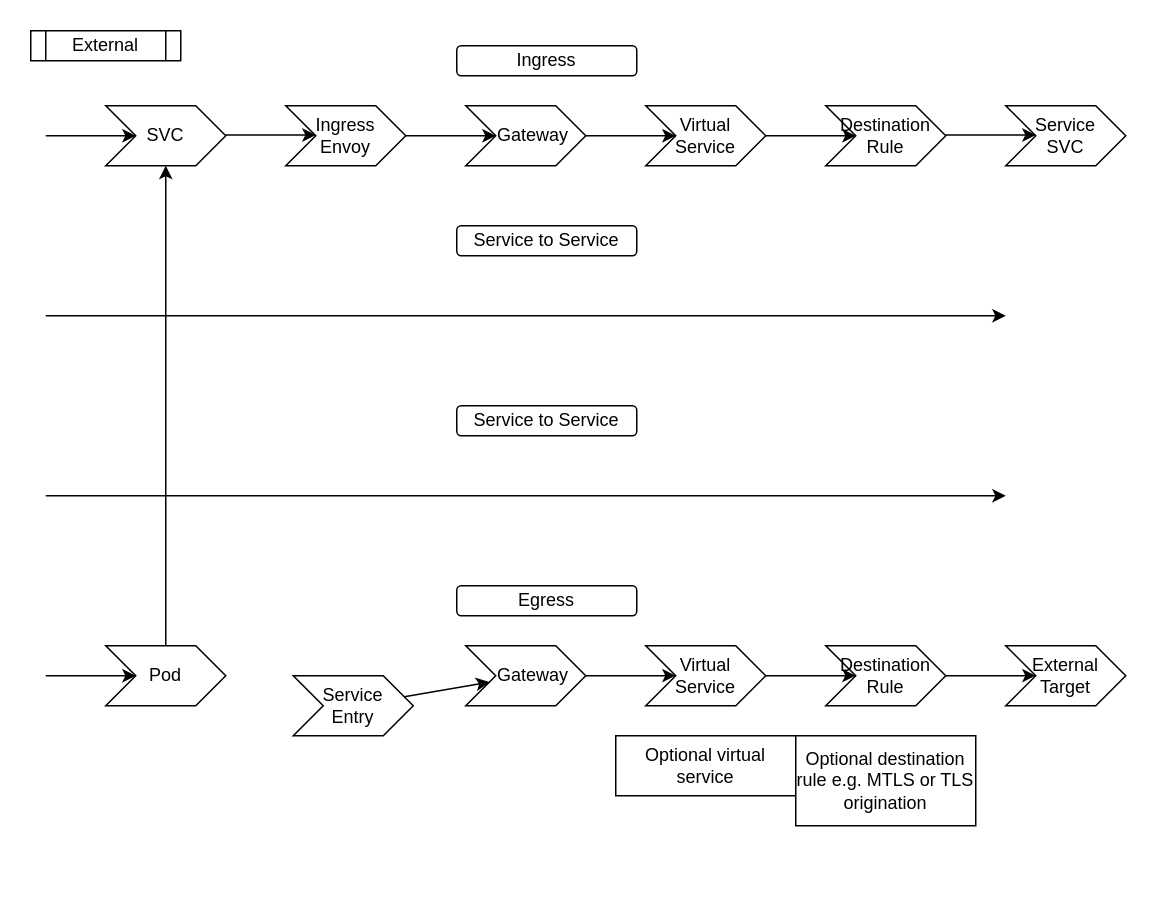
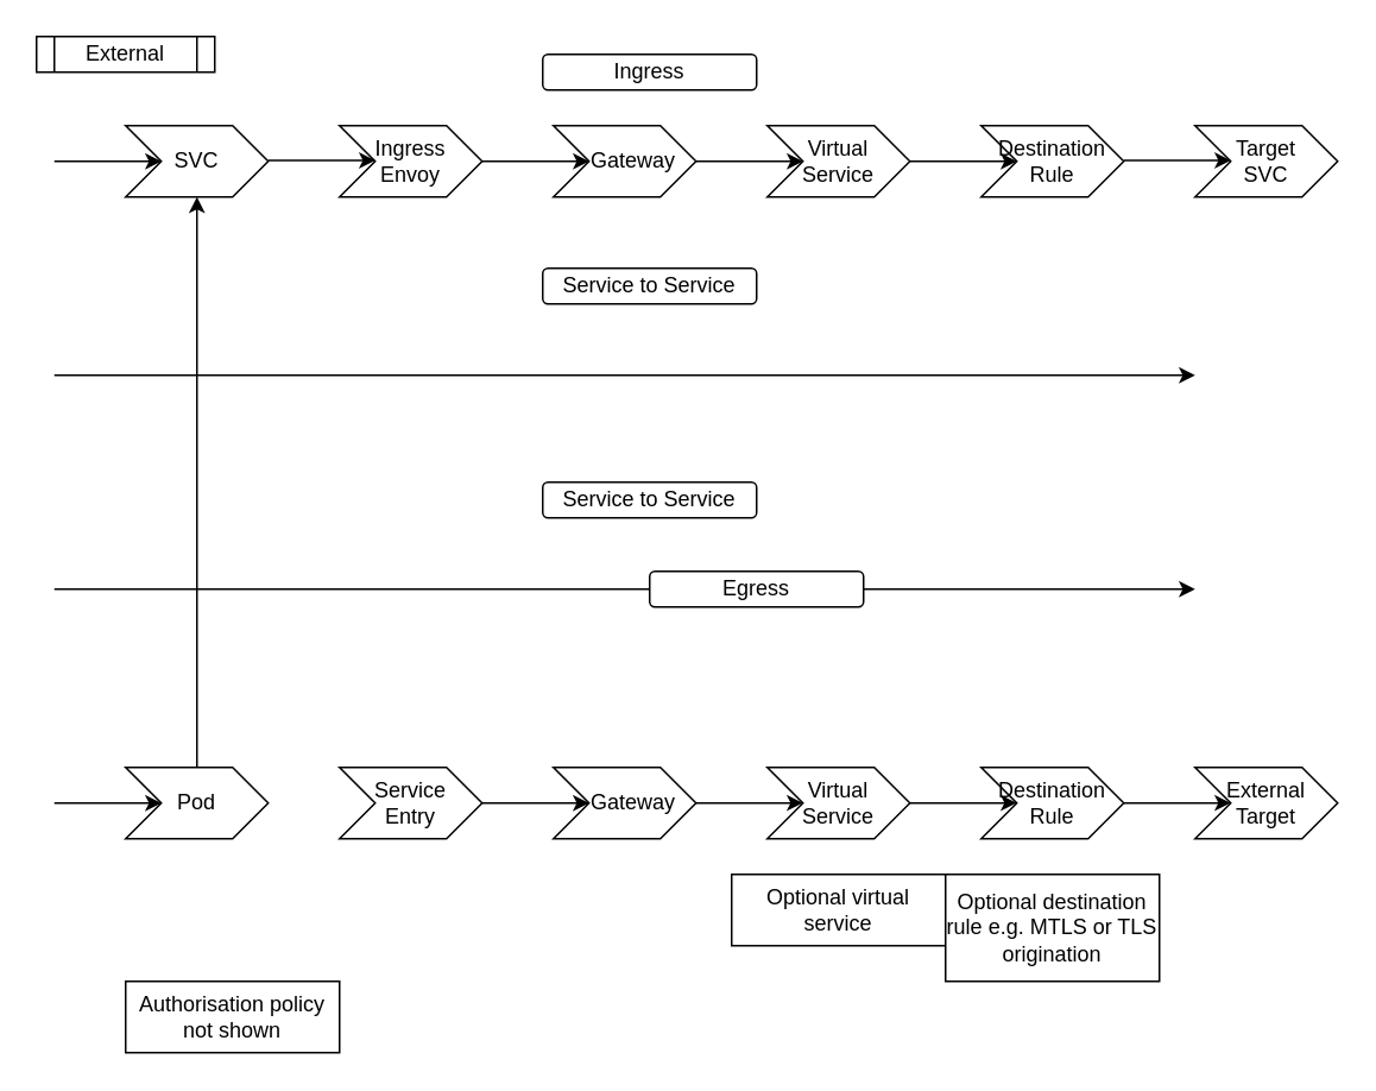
- <mxCell id="19" value="&lt;div&gt;Service&lt;/div&gt;&lt;div&gt;SVC&lt;/div&gt;" style="shape=step;perimeter=stepPerimeter;whiteSpace=wrap;html=1;fixedSize=1;" vertex="1" parent="1"><mxGeometry x="670" y="70" width="80" height="40" as="geometry" /></mxCell>
+ <mxCell id="19" value="&lt;div&gt;Target&lt;/div&gt;&lt;div&gt;SVC&lt;/div&gt;" style="shape=step;perimeter=stepPerimeter;whiteSpace=wrap;html=1;fixedSize=1;" vertex="1" parent="1"><mxGeometry x="670" y="70" width="80" height="40" as="geometry" /></mxCell>
- <mxCell id="9" value="Egress" style="rounded=1;whiteSpace=wrap;html=1;" vertex="1" parent="1"><mxGeometry x="304" y="390" width="120" height="20" as="geometry" /></mxCell>
+ <mxCell id="9" value="Egress" style="rounded=1;whiteSpace=wrap;html=1;" vertex="1" parent="1"><mxGeometry x="364" y="320" width="120" height="20" as="geometry" /></mxCell>
- <mxCell id="24" value="&lt;div&gt;Service&lt;/div&gt;&lt;div&gt;Entry&lt;br&gt;&lt;/div&gt;" style="shape=step;perimeter=stepPerimeter;whiteSpace=wrap;html=1;fixedSize=1;" vertex="1" parent="1"><mxGeometry x="195" y="450" width="80" height="40" as="geometry" /></mxCell>
+ <mxCell id="24" value="&lt;div&gt;Service&lt;/div&gt;&lt;div&gt;Entry&lt;br&gt;&lt;/div&gt;" style="shape=step;perimeter=stepPerimeter;whiteSpace=wrap;html=1;fixedSize=1;" vertex="1" parent="1"><mxGeometry x="190" y="430" width="80" height="40" as="geometry" /></mxCell>
+ <mxCell id="35" value="Authorisation policy not shown" style="rounded=0;whiteSpace=wrap;html=1;" vertex="1" parent="1"><mxGeometry x="70" y="550" width="120" height="40" as="geometry" /></mxCell>
